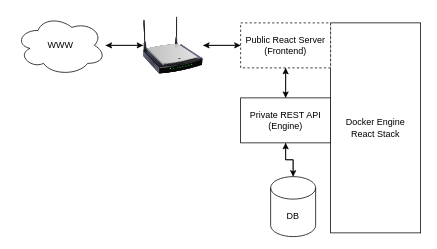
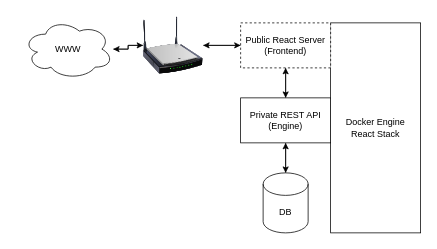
- <mxCell id="12" value="WWW" style="ellipse;shape=cloud;whiteSpace=wrap;html=1;" vertex="1" parent="1"><mxGeometry x="20" y="20" width="120" height="80" as="geometry" /></mxCell>
+ <mxCell id="12" value="WWW" style="ellipse;shape=cloud;whiteSpace=wrap;html=1;" vertex="1" parent="1"><mxGeometry x="30" y="25" width="120" height="80" as="geometry" /></mxCell>
- <mxCell id="10" value="DB" style="shape=cylinder3;whiteSpace=wrap;html=1;boundedLbl=1;backgroundOutline=1;size=15;" vertex="1" parent="1"><mxGeometry x="360" y="235" width="60" height="80" as="geometry" /></mxCell>
+ <mxCell id="10" value="DB" style="shape=cylinder3;whiteSpace=wrap;html=1;boundedLbl=1;backgroundOutline=1;size=15;" vertex="1" parent="1"><mxGeometry x="350" y="230" width="60" height="80" as="geometry" /></mxCell>
